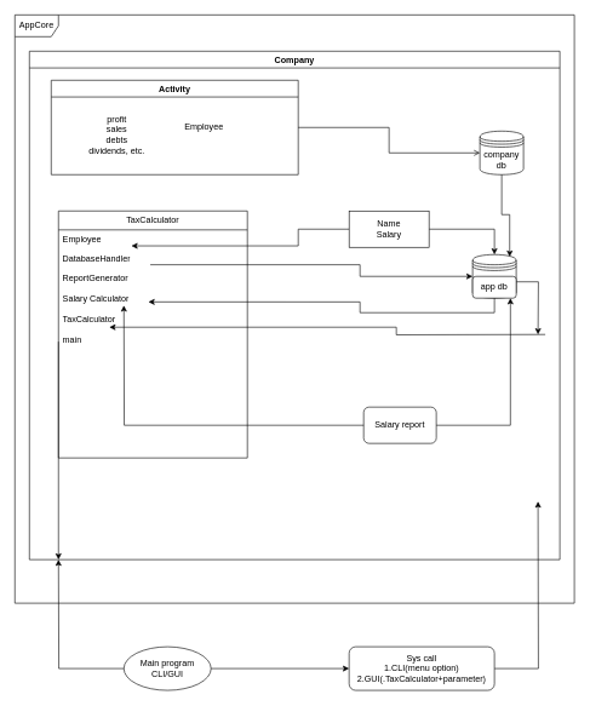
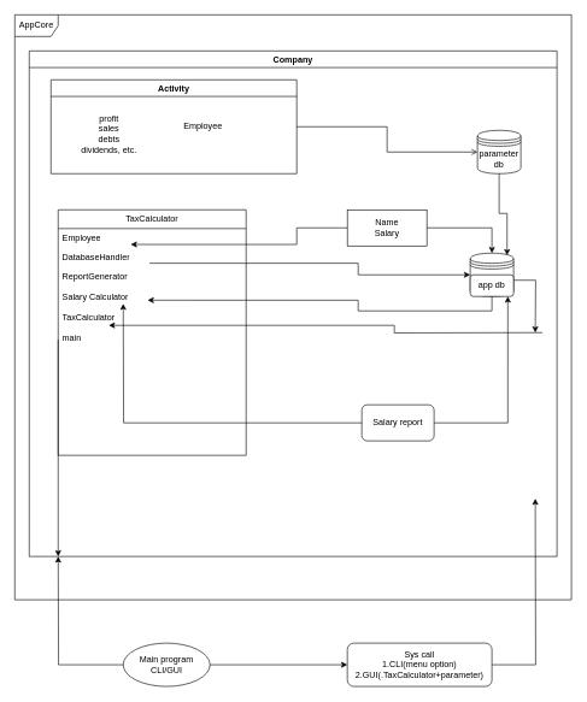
- <mxCell id="28" value="profit&lt;div&gt;sales&lt;/div&gt;&lt;div&gt;debts&lt;/div&gt;&lt;div&gt;dividends, etc.&lt;/div&gt;" style="text;html=1;align=center;verticalAlign=middle;resizable=0;points=[];autosize=1;strokeColor=none;fillColor=none;" vertex="1" parent="27"><mxGeometry x="40" y="40" width="100" height="70" as="geometry" /></mxCell>
+ <mxCell id="28" value="profit&lt;div&gt;sales&lt;/div&gt;&lt;div&gt;debts&lt;/div&gt;&lt;div&gt;dividends, etc.&lt;/div&gt;" style="text;html=1;align=center;verticalAlign=middle;resizable=0;points=[];autosize=1;strokeColor=none;fillColor=none;" vertex="1" parent="27"><mxGeometry x="30" y="40" width="100" height="70" as="geometry" /></mxCell>
- <mxCell id="30" value="company db" style="shape=datastore;whiteSpace=wrap;html=1;" vertex="1" parent="25"><mxGeometry x="620" y="110" width="60" height="60" as="geometry" /></mxCell>
+ <mxCell id="30" value="parameter db" style="shape=datastore;whiteSpace=wrap;html=1;" vertex="1" parent="25"><mxGeometry x="620" y="110" width="60" height="60" as="geometry" /></mxCell>
